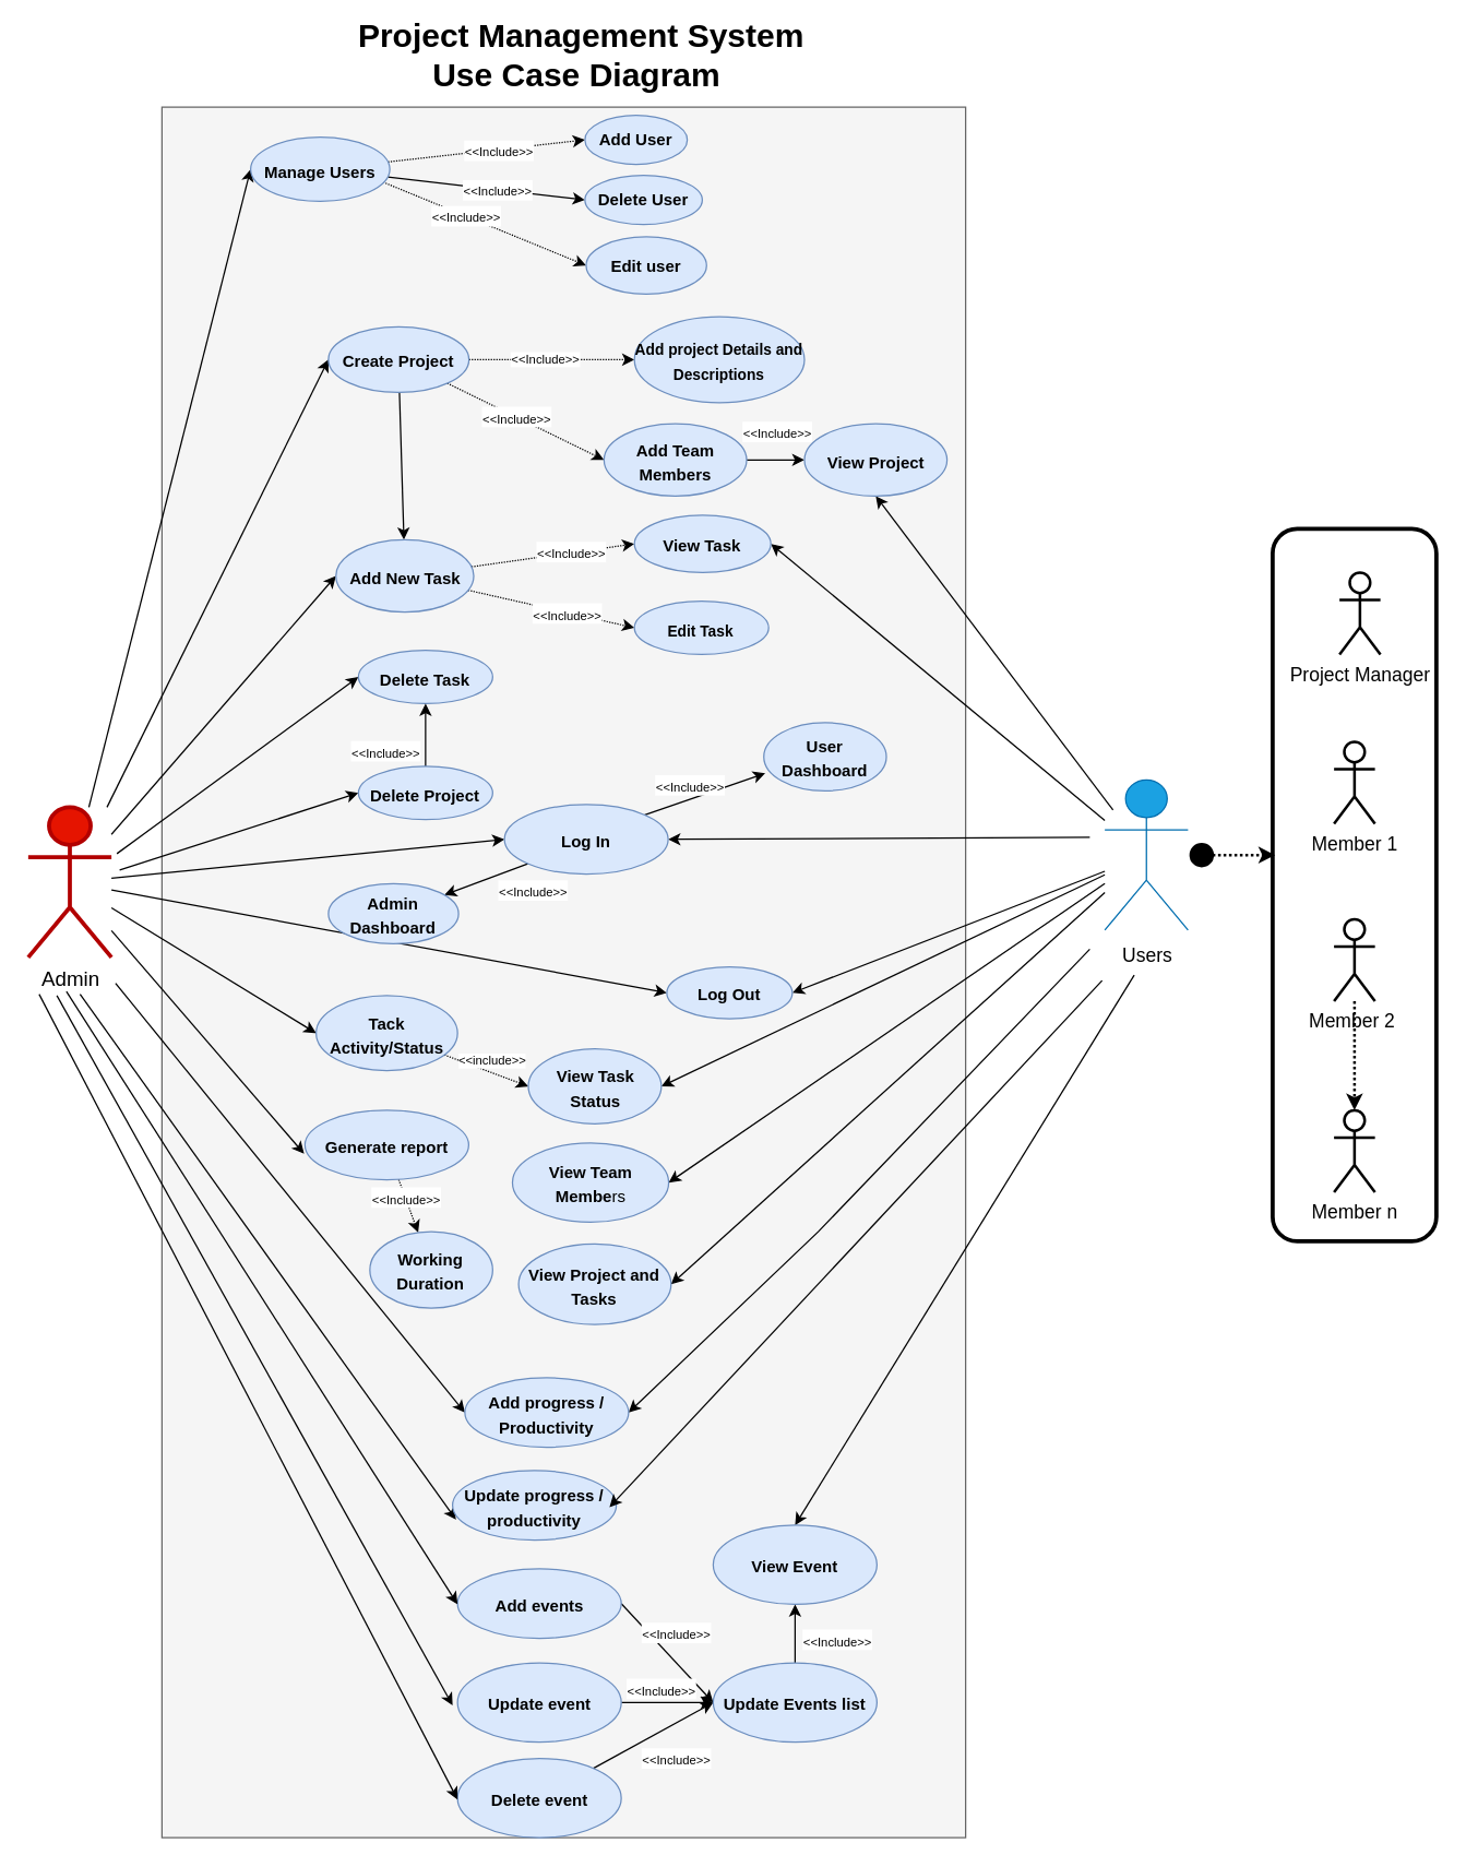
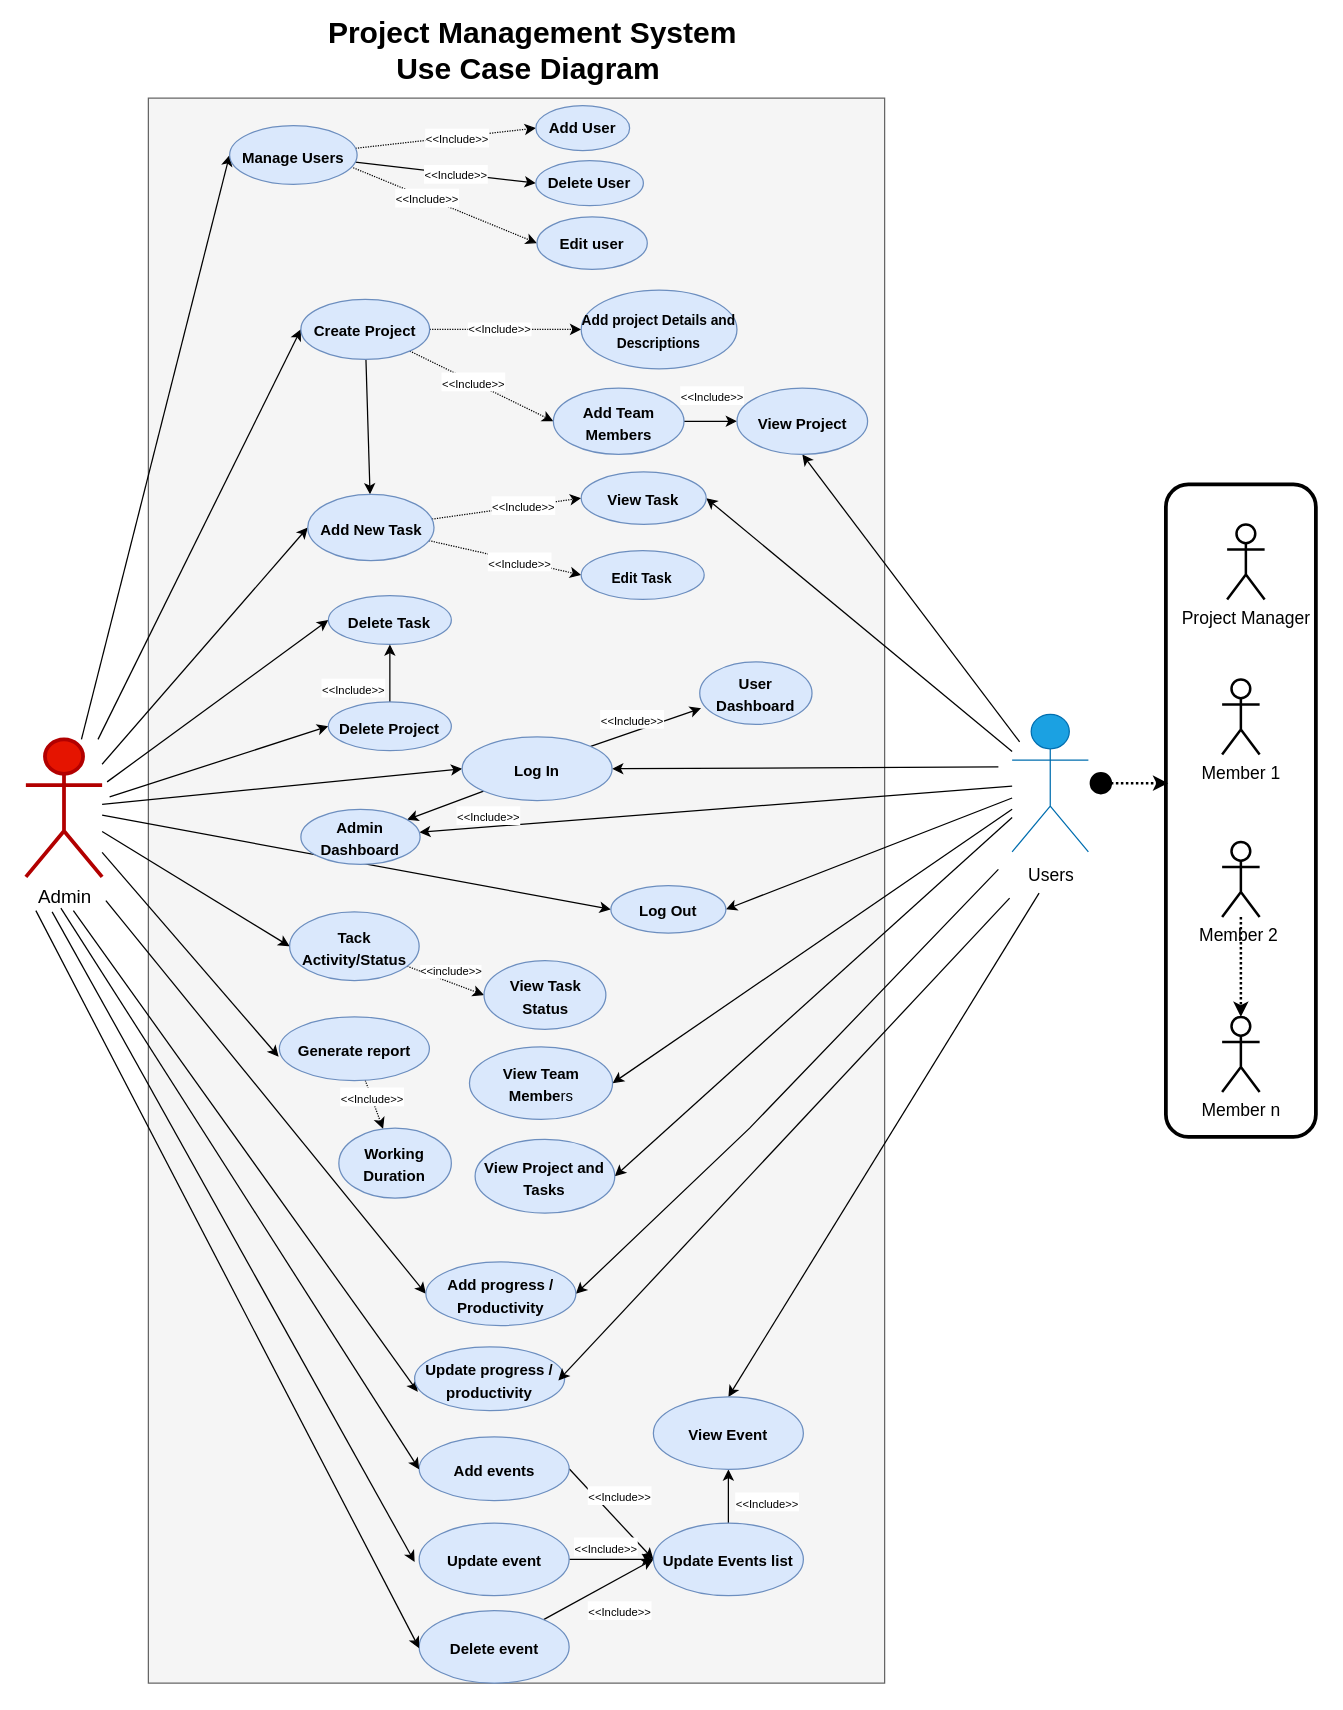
- <mxCell id="29" style="edgeStyle=none;rounded=0;orthogonalLoop=1;jettySize=auto;html=1;entryX=1;entryY=0.5;entryDx=0;entryDy=0;strokeWidth=1;fontSize=11;" edge="1" parent="1" source="39" target="63"><mxGeometry relative="1" as="geometry" /></mxCell>
+ <mxCell id="29" style="edgeStyle=none;rounded=0;orthogonalLoop=1;jettySize=auto;html=1;strokeWidth=1;fontSize=11;" edge="1" parent="1" source="39" target="78"><mxGeometry relative="1" as="geometry" /></mxCell>
